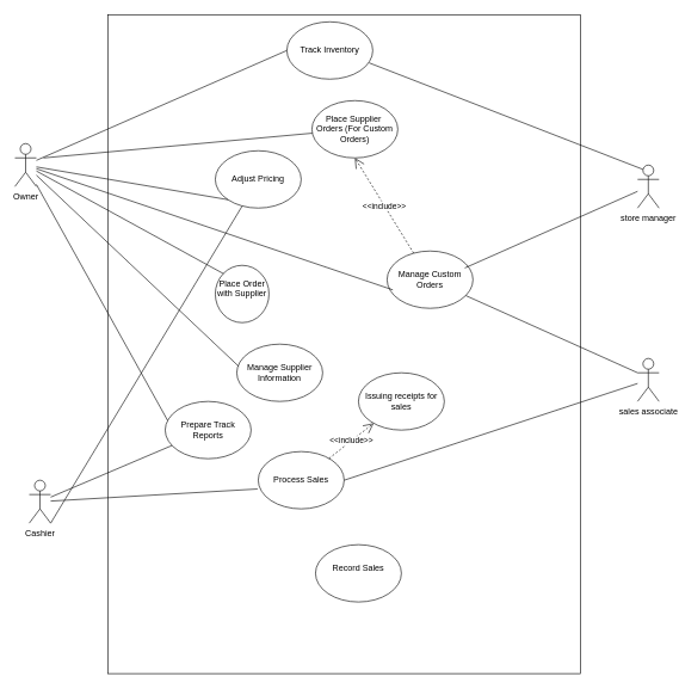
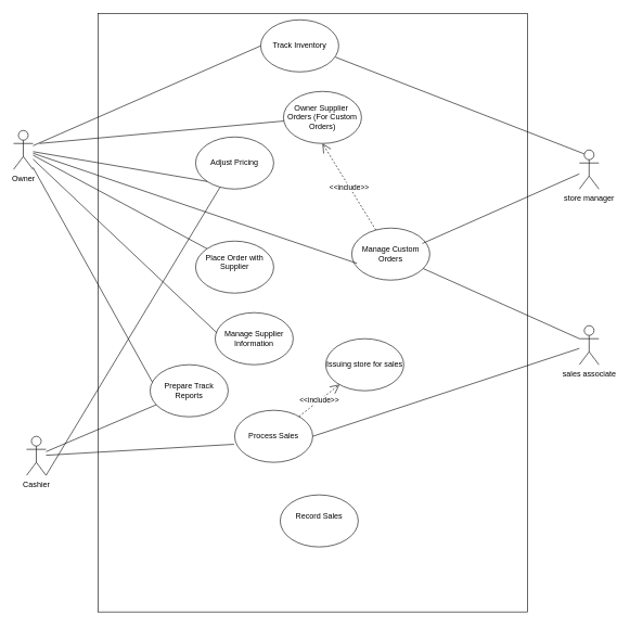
- <mxCell id="11" value="Place Supplier&amp;nbsp;&lt;div&gt;Orders&amp;nbsp;(For Custom Orders)&lt;/div&gt;" style="ellipse;whiteSpace=wrap;html=1;" parent="1" vertex="1"><mxGeometry x="435" y="140" width="120" height="80" as="geometry" /></mxCell>
+ <mxCell id="11" value="Owner Supplier&amp;nbsp;&lt;div&gt;Orders&amp;nbsp;(For Custom Orders)&lt;/div&gt;" style="ellipse;whiteSpace=wrap;html=1;" parent="1" vertex="1"><mxGeometry x="435" y="140" width="120" height="80" as="geometry" /></mxCell>
- <mxCell id="5" value="&#10;Place Order with Supplier&#10;&#10;" style="ellipse;whiteSpace=wrap;html=1;" parent="1" vertex="1"><mxGeometry x="300" y="370" width="75" height="80" as="geometry" /></mxCell>
+ <mxCell id="5" value="&#10;Place Order with Supplier&#10;&#10;" style="ellipse;whiteSpace=wrap;html=1;" parent="1" vertex="1"><mxGeometry x="300" y="370" width="120" height="80" as="geometry" /></mxCell>
- <mxCell id="12" value="Issuing receipts for sales" style="ellipse;whiteSpace=wrap;html=1;" parent="1" vertex="1"><mxGeometry x="500" y="520" width="120" height="80" as="geometry" /></mxCell>
+ <mxCell id="12" value="Issuing store for sales" style="ellipse;whiteSpace=wrap;html=1;" parent="1" vertex="1"><mxGeometry x="500" y="520" width="120" height="80" as="geometry" /></mxCell>
- <mxCell id="7" value="&#10;Record Sales&#10;&#10;" style="ellipse;whiteSpace=wrap;html=1;" parent="1" vertex="1"><mxGeometry x="440" y="760" width="120" height="80" as="geometry" /></mxCell>
+ <mxCell id="7" value="&#10;Record Sales&#10;&#10;" style="ellipse;whiteSpace=wrap;html=1;" parent="1" vertex="1"><mxGeometry x="430" y="760" width="120" height="80" as="geometry" /></mxCell>
